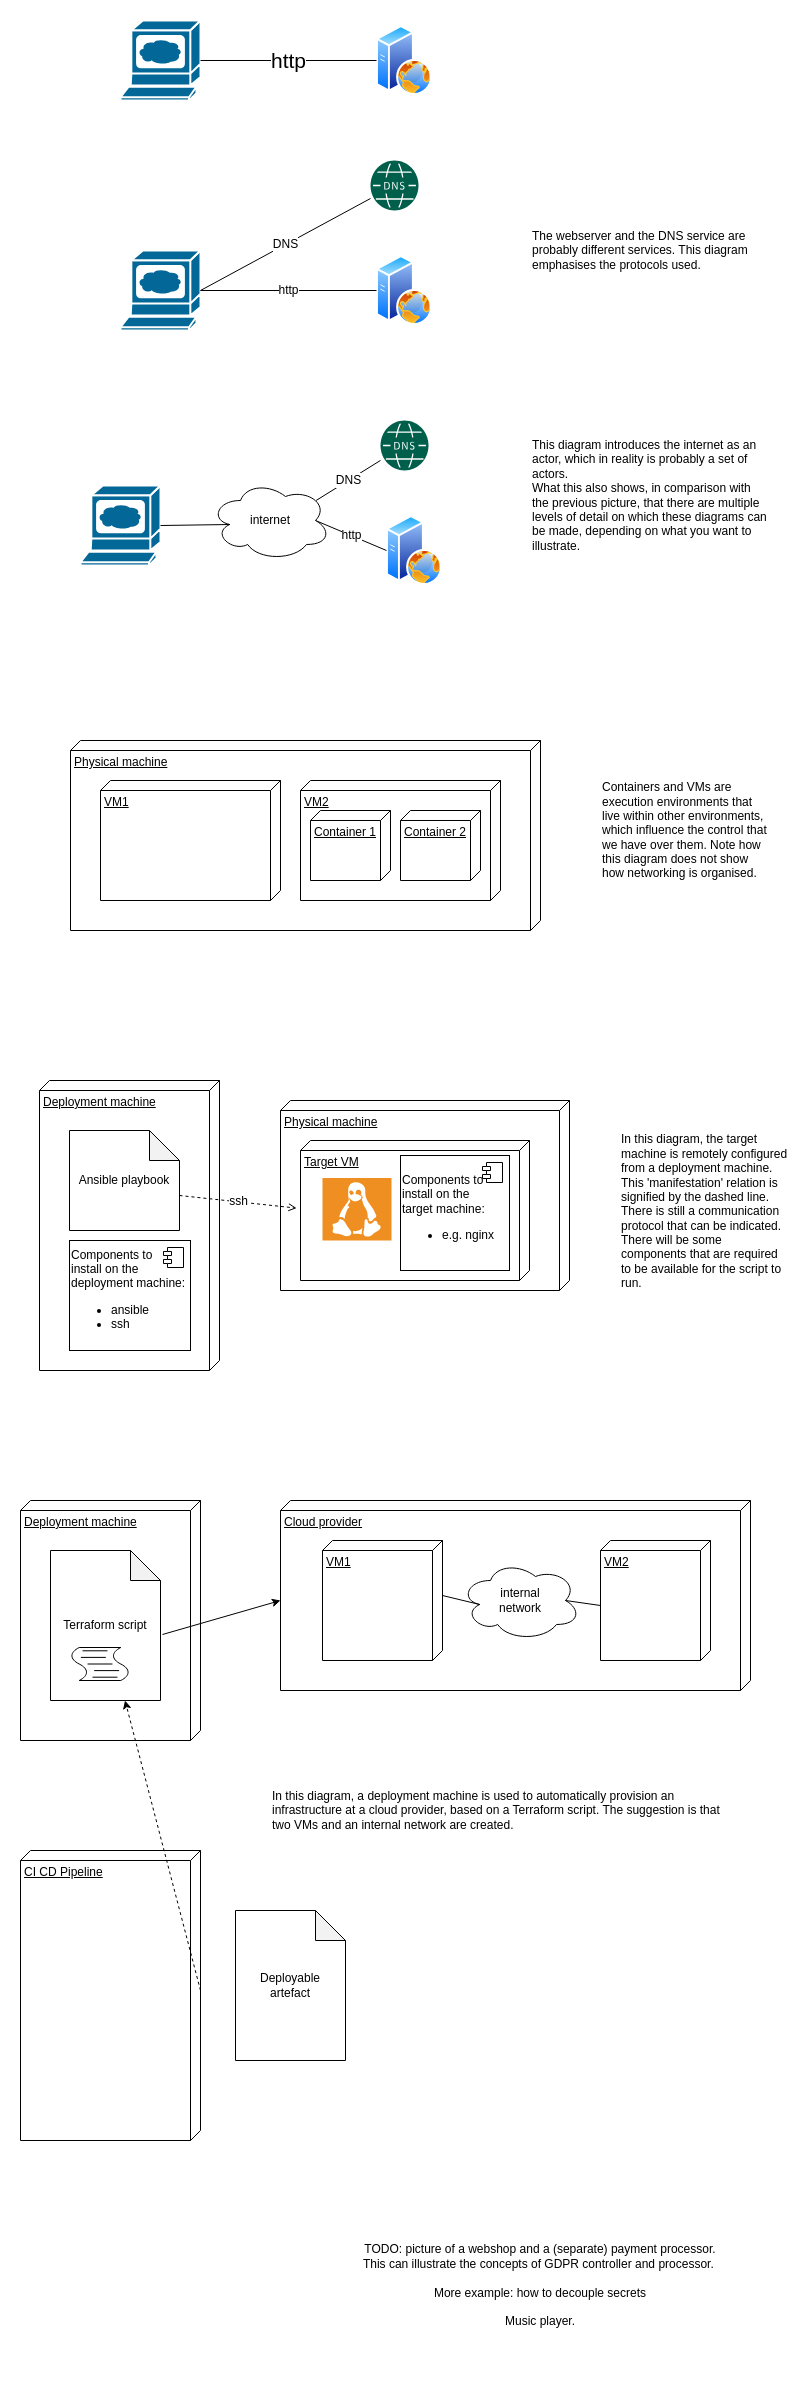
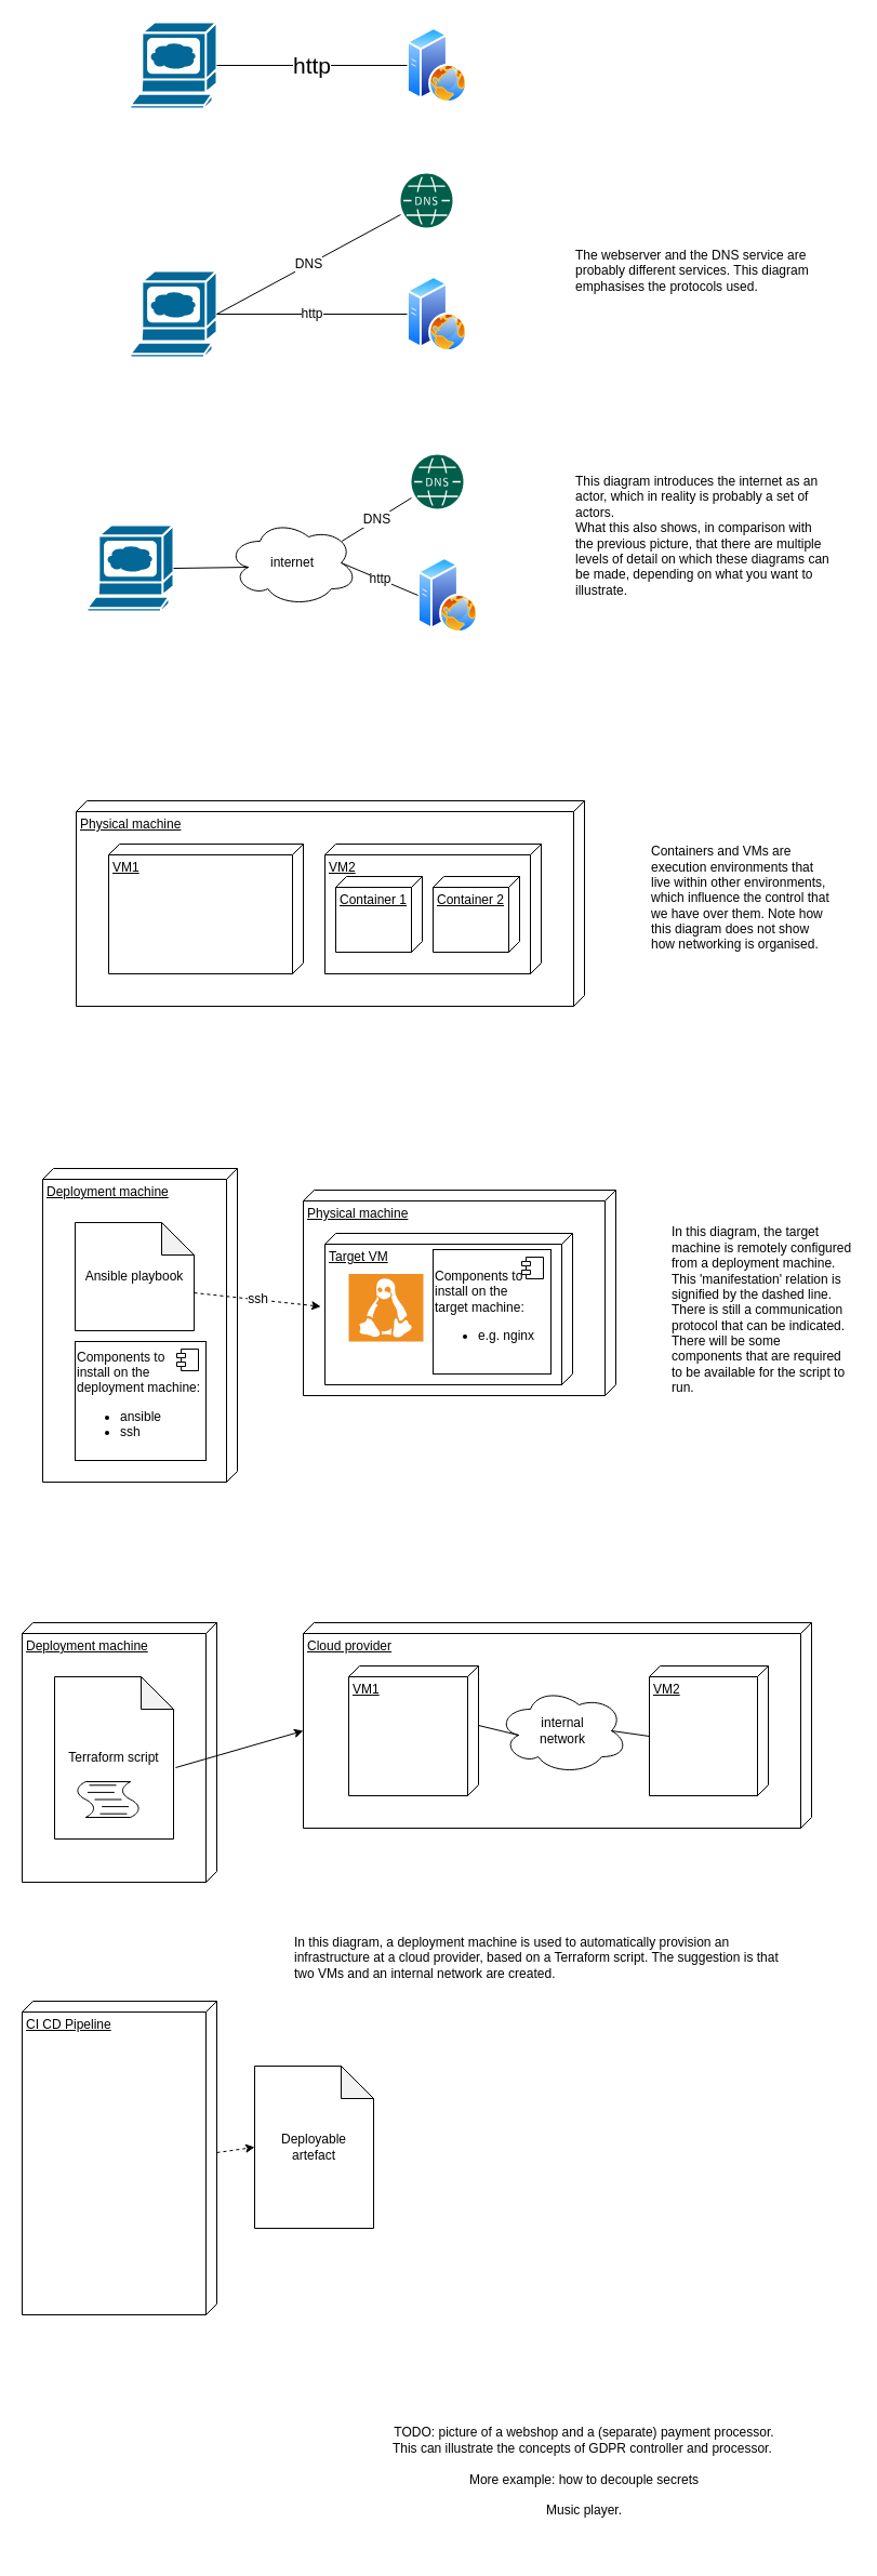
- <mxCell id="29" value="ssh" style="endArrow=open;html=1;fontSize=12;exitX=0;exitY=0;exitDx=110;exitDy=65;exitPerimeter=0;entryX=0.483;entryY=1.017;entryDx=0;entryDy=0;entryPerimeter=0;dashed=1;" parent="1" source="28" target="26" edge="1"><mxGeometry width="50" height="50" relative="1" as="geometry"><mxPoint x="459" y="1220" as="sourcePoint" /><mxPoint x="509" y="1170" as="targetPoint" /></mxGeometry></mxCell>
+ <mxCell id="29" value="ssh" style="endArrow=classic;html=1;fontSize=12;exitX=0;exitY=0;exitDx=110;exitDy=65;exitPerimeter=0;entryX=0.483;entryY=1.017;entryDx=0;entryDy=0;entryPerimeter=0;dashed=1;" parent="1" source="28" target="26" edge="1"><mxGeometry width="50" height="50" relative="1" as="geometry"><mxPoint x="459" y="1220" as="sourcePoint" /><mxPoint x="509" y="1170" as="targetPoint" /></mxGeometry></mxCell>
- <mxCell id="45" value="" style="endArrow=classic;html=1;fontSize=12;exitX=0;exitY=0;exitDx=140;exitDy=0;exitPerimeter=0;dashed=1;" parent="1" source="43" target="35" edge="1"><mxGeometry width="50" height="50" relative="1" as="geometry"><mxPoint x="171.98" y="1644" as="sourcePoint" /><mxPoint x="290" y="1610" as="targetPoint" /></mxGeometry></mxCell>
+ <mxCell id="45" value="" style="endArrow=classic;html=1;fontSize=12;exitX=0;exitY=0;exitDx=140;exitDy=0;exitPerimeter=0;entryX=0;entryY=0.5;entryDx=0;entryDy=0;entryPerimeter=0;dashed=1;" parent="1" source="43" target="44" edge="1"><mxGeometry width="50" height="50" relative="1" as="geometry"><mxPoint x="171.98" y="1644" as="sourcePoint" /><mxPoint x="290" y="1610" as="targetPoint" /></mxGeometry></mxCell>
